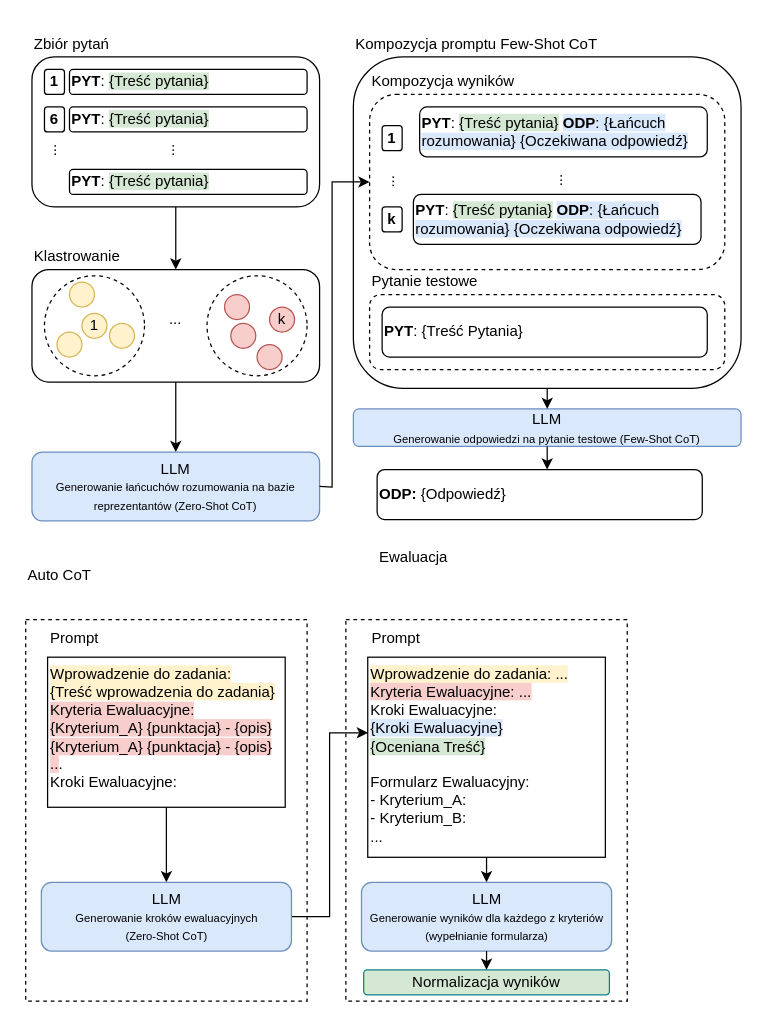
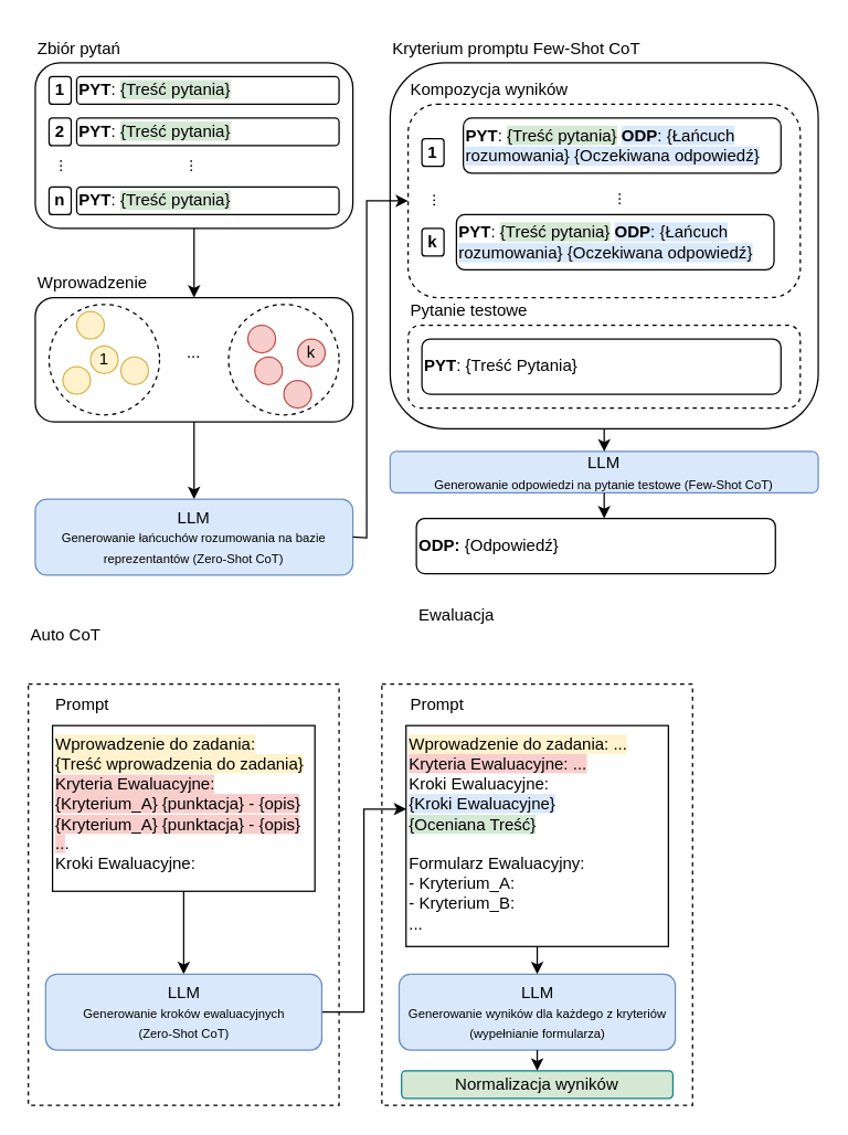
- <mxCell id="39" value="Kompozycja promptu Few-Shot CoT" style="text;html=1;align=left;verticalAlign=middle;whiteSpace=wrap;rounded=0;" vertex="1" parent="1"><mxGeometry x="282" y="20" width="213" height="30" as="geometry" /></mxCell>
+ <mxCell id="39" value="Kryterium promptu Few-Shot CoT" style="text;html=1;align=left;verticalAlign=middle;whiteSpace=wrap;rounded=0;" vertex="1" parent="1"><mxGeometry x="282" y="20" width="213" height="30" as="geometry" /></mxCell>
- <mxCell id="43" value="&lt;b&gt;6&lt;/b&gt;" style="rounded=1;whiteSpace=wrap;html=1;fillColor=none;align=center;" vertex="1" parent="1"><mxGeometry x="35" y="85" width="16" height="20" as="geometry" /></mxCell>
+ <mxCell id="43" value="&lt;b&gt;2&lt;/b&gt;" style="rounded=1;whiteSpace=wrap;html=1;fillColor=none;align=center;" vertex="1" parent="1"><mxGeometry x="35" y="85" width="16" height="20" as="geometry" /></mxCell>
+ <mxCell id="25" value="&lt;b&gt;n&lt;/b&gt;" style="rounded=1;whiteSpace=wrap;html=1;fillColor=none;align=center;" vertex="1" parent="1"><mxGeometry x="35" y="135" width="16" height="20" as="geometry" /></mxCell>
- <mxCell id="8" value="Klastrowanie" style="text;html=1;align=left;verticalAlign=middle;whiteSpace=wrap;rounded=0;" vertex="1" parent="1"><mxGeometry x="25" y="190" width="80" height="30" as="geometry" /></mxCell>
+ <mxCell id="8" value="Wprowadzenie" style="text;html=1;align=left;verticalAlign=middle;whiteSpace=wrap;rounded=0;" vertex="1" parent="1"><mxGeometry x="25" y="190" width="80" height="30" as="geometry" /></mxCell>
